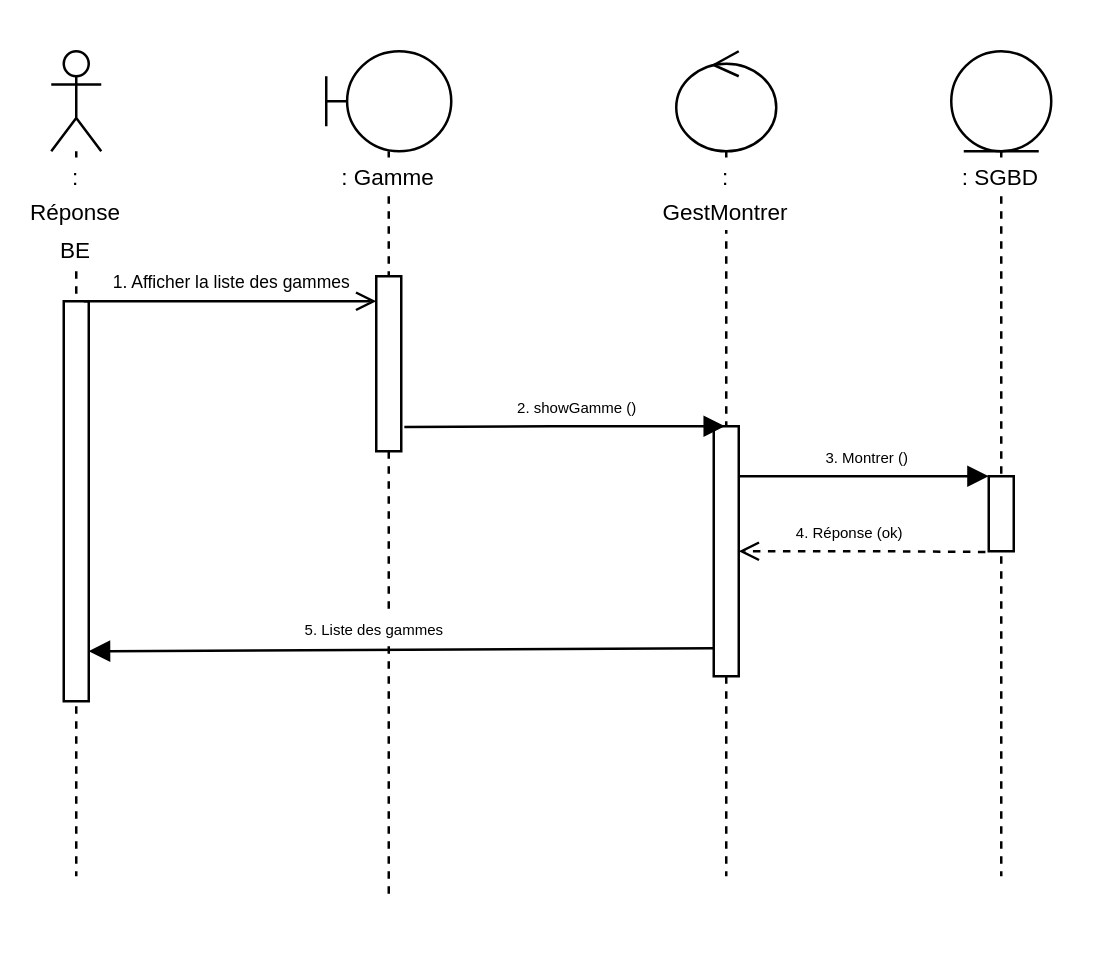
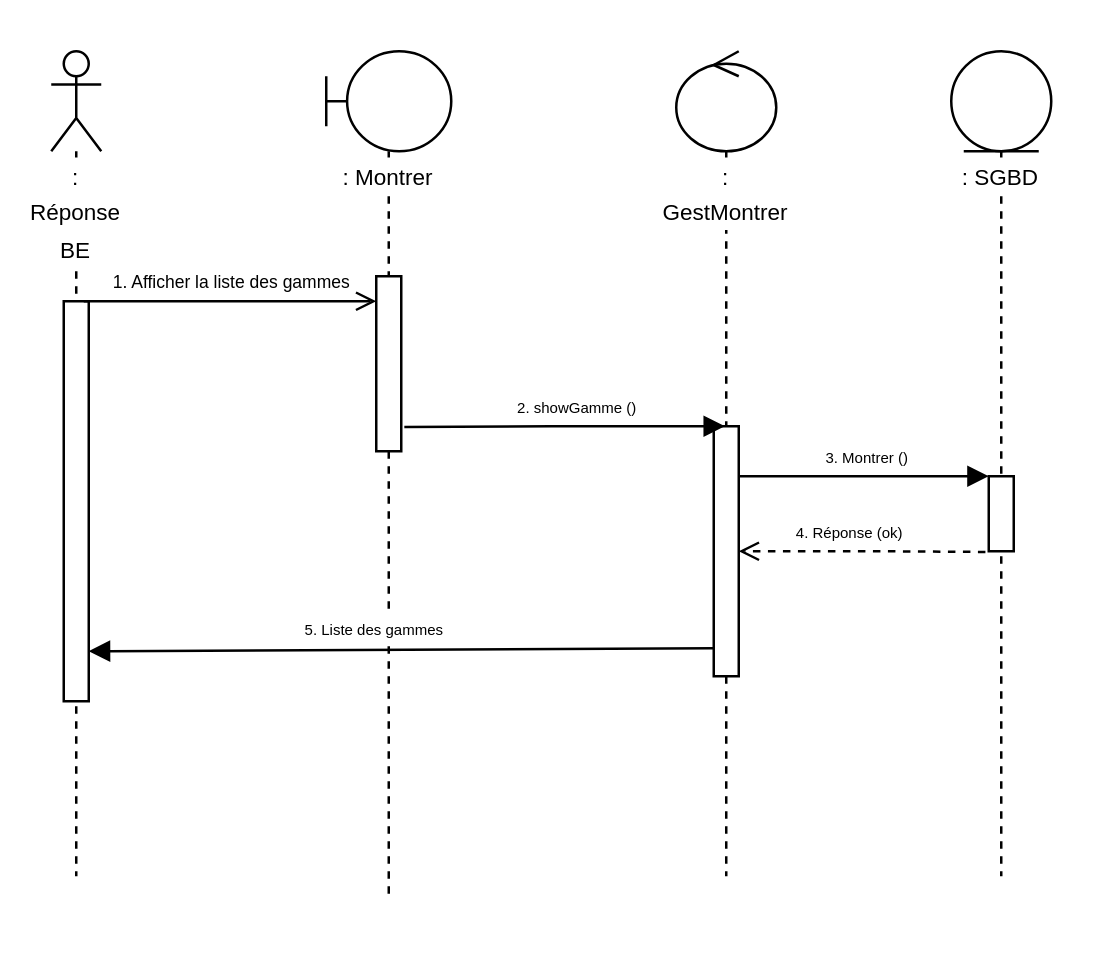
- <mxCell id="4" value="&lt;font style=&quot;font-size: 9px&quot;&gt;: Gamme&lt;/font&gt;" style="shape=umlLifeline;participant=umlBoundary;perimeter=lifelinePerimeter;whiteSpace=wrap;html=1;container=1;collapsible=0;recursiveResize=0;verticalAlign=top;spacingTop=36;labelBackgroundColor=#ffffff;outlineConnect=0;" parent="1" vertex="1"><mxGeometry x="130" y="20" width="50" height="340" as="geometry" /></mxCell>
+ <mxCell id="4" value="&lt;font style=&quot;font-size: 9px&quot;&gt;: Montrer&lt;/font&gt;" style="shape=umlLifeline;participant=umlBoundary;perimeter=lifelinePerimeter;whiteSpace=wrap;html=1;container=1;collapsible=0;recursiveResize=0;verticalAlign=top;spacingTop=36;labelBackgroundColor=#ffffff;outlineConnect=0;" parent="1" vertex="1"><mxGeometry x="130" y="20" width="50" height="340" as="geometry" /></mxCell>
